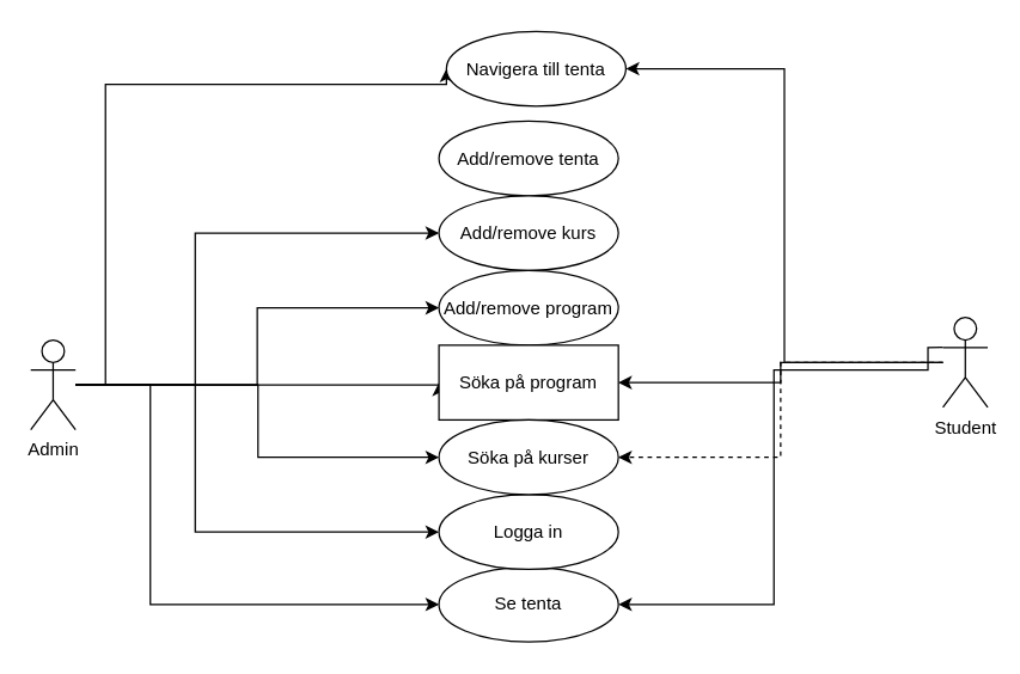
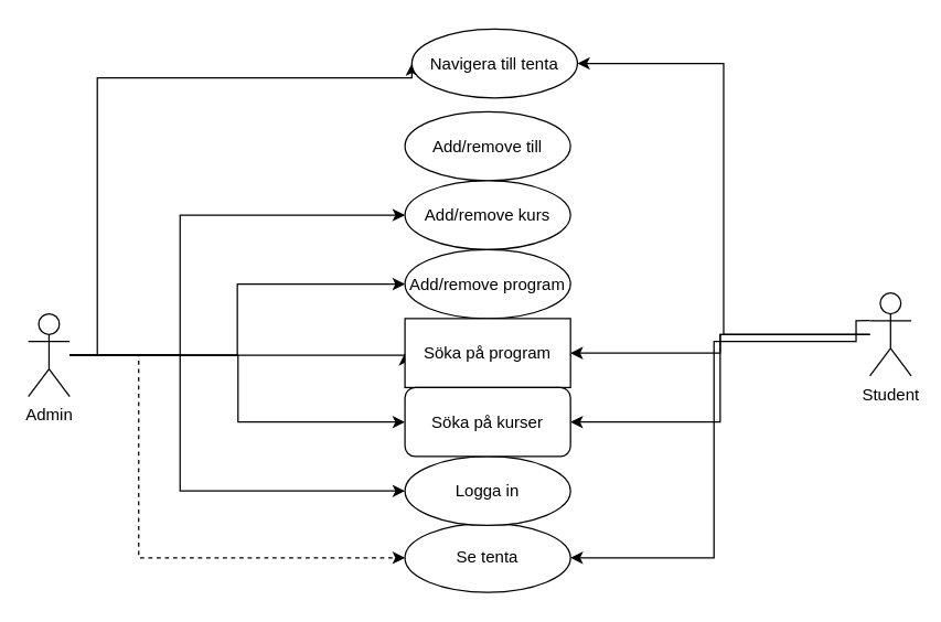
- <mxCell id="16" value="&lt;font color=&quot;#000000&quot;&gt;Add/remove tenta&lt;/font&gt;" style="ellipse;whiteSpace=wrap;html=1;fontColor=#FF66FF;" vertex="1" parent="1"><mxGeometry x="293" y="80.5" width="120" height="50" as="geometry" /></mxCell>
+ <mxCell id="16" value="&lt;font color=&quot;#000000&quot;&gt;Add/remove till&lt;/font&gt;" style="ellipse;whiteSpace=wrap;html=1;fontColor=#FF66FF;" vertex="1" parent="1"><mxGeometry x="293" y="80.5" width="120" height="50" as="geometry" /></mxCell>
- <mxCell id="21" value="&lt;font color=&quot;#000000&quot;&gt;Söka på kurser&lt;/font&gt;" style="ellipse;whiteSpace=wrap;html=1;fontColor=#FF66FF;" vertex="1" parent="1"><mxGeometry x="293" y="280.5" width="120" height="50" as="geometry" /></mxCell>
+ <mxCell id="21" value="&lt;font color=&quot;#000000&quot;&gt;Söka på kurser&lt;/font&gt;" style="whiteSpace=wrap;html=1;fontColor=#FF66FF;rounded=1;" vertex="1" parent="1"><mxGeometry x="293" y="280.5" width="120" height="50" as="geometry" /></mxCell>
- <mxCell id="12" style="edgeStyle=orthogonalEdgeStyle;rounded=0;orthogonalLoop=1;jettySize=auto;html=1;entryX=1;entryY=0.5;entryDx=0;entryDy=0;fontColor=#FF66FF;dashed=1;" edge="1" parent="1" source="14" target="21"><mxGeometry relative="1" as="geometry" /></mxCell>
+ <mxCell id="12" style="edgeStyle=orthogonalEdgeStyle;rounded=0;orthogonalLoop=1;jettySize=auto;html=1;entryX=1;entryY=0.5;entryDx=0;entryDy=0;fontColor=#FF66FF;" edge="1" parent="1" source="14" target="21"><mxGeometry relative="1" as="geometry" /></mxCell>
- <mxCell id="2" style="edgeStyle=orthogonalEdgeStyle;rounded=0;orthogonalLoop=1;jettySize=auto;html=1;fontColor=#FF66FF;entryX=0;entryY=0.5;entryDx=0;entryDy=0;" edge="1" parent="1" source="9" target="15"><mxGeometry relative="1" as="geometry"><mxPoint x="290" y="57" as="targetPoint" /><Array as="points"><mxPoint x="100" y="257" /><mxPoint x="100" y="404" /></Array></mxGeometry></mxCell>
+ <mxCell id="2" style="edgeStyle=orthogonalEdgeStyle;rounded=0;orthogonalLoop=1;jettySize=auto;html=1;fontColor=#FF66FF;entryX=0;entryY=0.5;entryDx=0;entryDy=0;dashed=1;" edge="1" parent="1" source="9" target="15"><mxGeometry relative="1" as="geometry"><mxPoint x="290" y="57" as="targetPoint" /><Array as="points"><mxPoint x="100" y="257" /><mxPoint x="100" y="404" /></Array></mxGeometry></mxCell>
